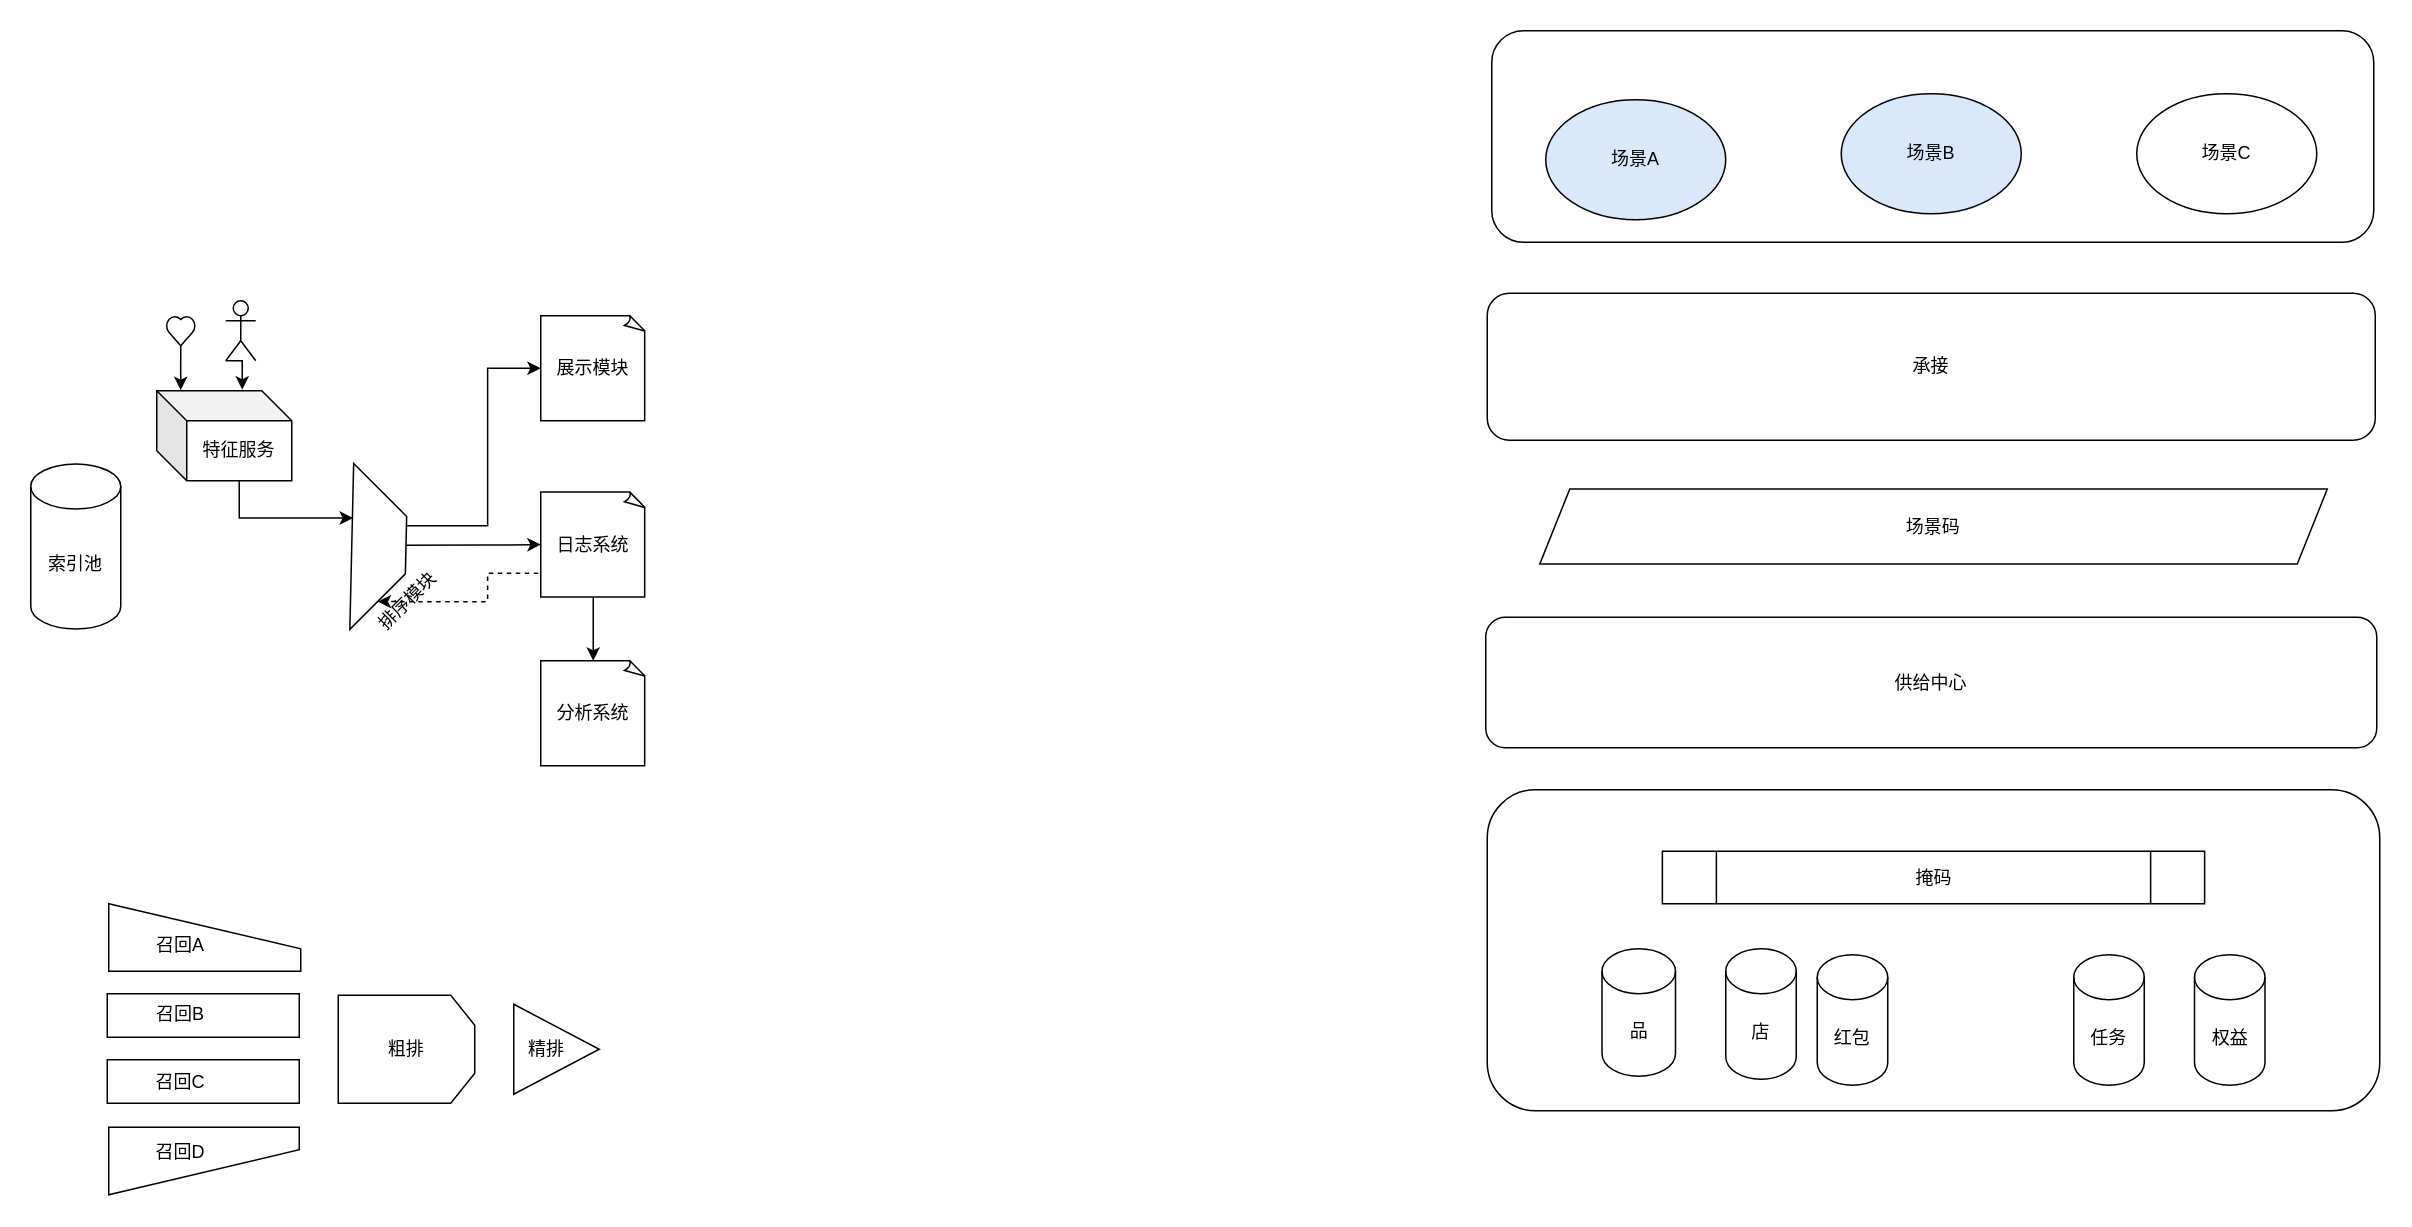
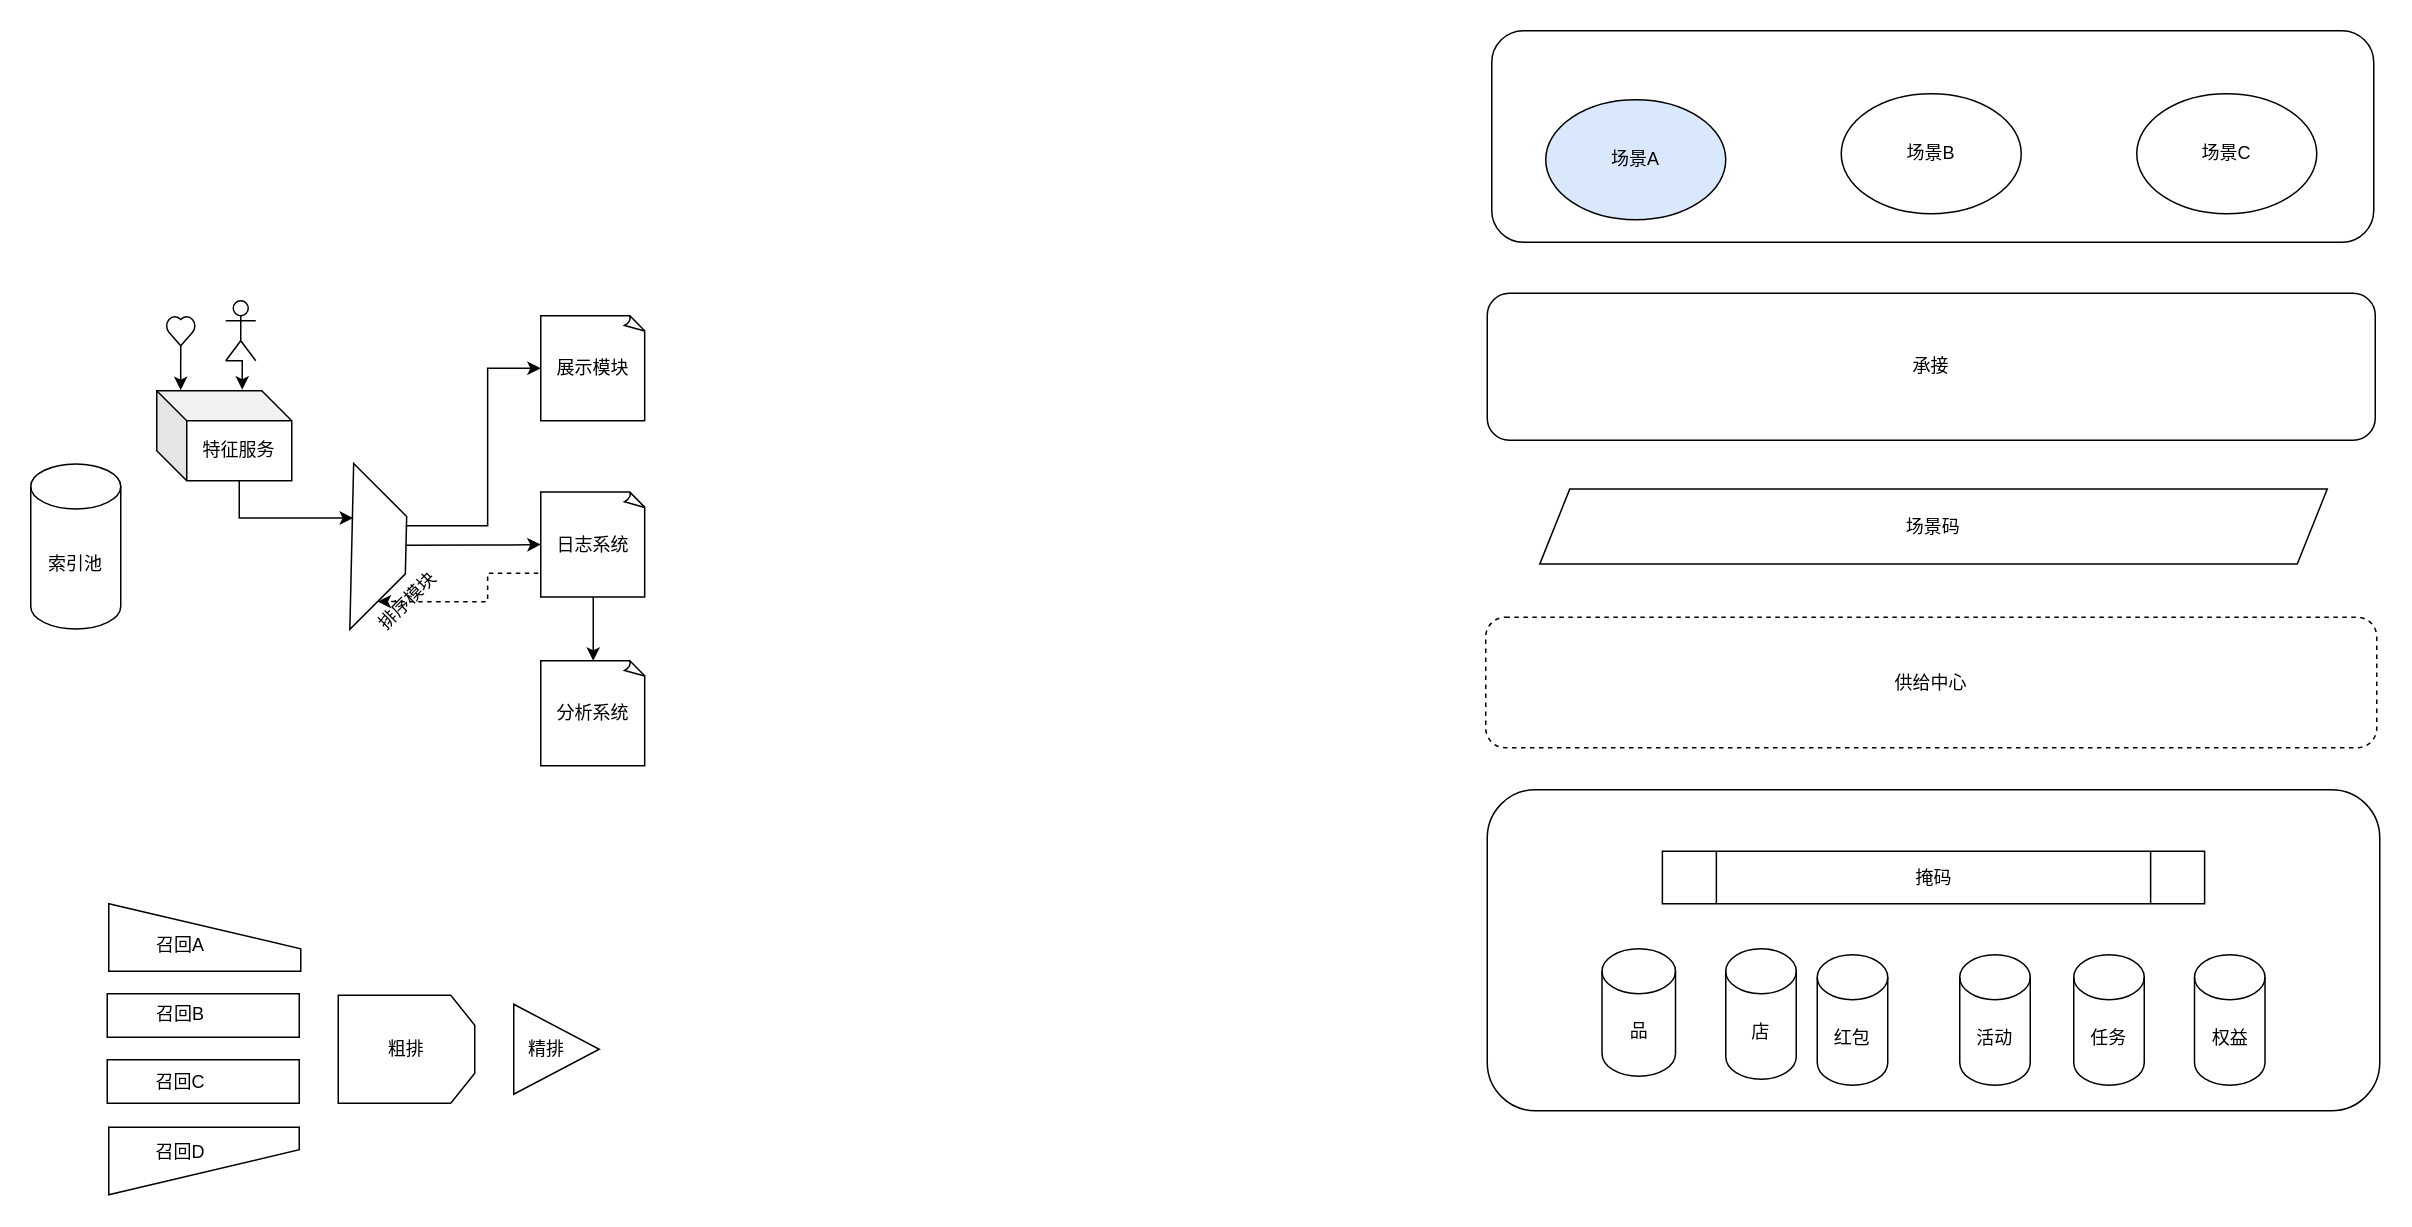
- <mxCell id="38" value="场景B" style="ellipse;whiteSpace=wrap;html=1;fillColor=#dae8fc;" vertex="1" parent="1"><mxGeometry x="1227" y="62" width="120" height="80" as="geometry" /></mxCell>
+ <mxCell id="38" value="场景B" style="ellipse;whiteSpace=wrap;html=1;" vertex="1" parent="1"><mxGeometry x="1227" y="62" width="120" height="80" as="geometry" /></mxCell>
- <mxCell id="30" value="供给中心" style="rounded=1;whiteSpace=wrap;html=1;" vertex="1" parent="1"><mxGeometry x="990" y="411" width="594" height="87" as="geometry" /></mxCell>
+ <mxCell id="30" value="供给中心" style="rounded=1;whiteSpace=wrap;html=1;dashed=1;" vertex="1" parent="1"><mxGeometry x="990" y="411" width="594" height="87" as="geometry" /></mxCell>
+ <mxCell id="42" value="活动" style="shape=cylinder3;whiteSpace=wrap;html=1;boundedLbl=1;backgroundOutline=1;size=15;" vertex="1" parent="1"><mxGeometry x="1306" y="636" width="47" height="87" as="geometry" /></mxCell>
